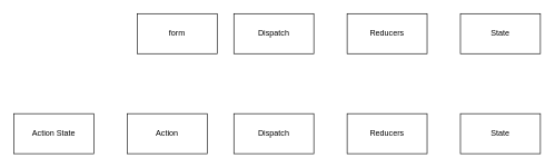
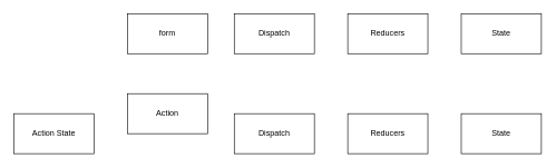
- <mxCell id="7" value="form" style="rounded=0;whiteSpace=wrap;html=1;" vertex="1" parent="1"><mxGeometry x="205" y="20" width="120" height="60" as="geometry" /></mxCell>
+ <mxCell id="7" value="form" style="rounded=0;whiteSpace=wrap;html=1;" vertex="1" parent="1"><mxGeometry x="190" y="20" width="120" height="60" as="geometry" /></mxCell>
- <mxCell id="3" value="Action" style="rounded=0;whiteSpace=wrap;html=1;" vertex="1" parent="1"><mxGeometry x="190" y="170" width="120" height="60" as="geometry" /></mxCell>
+ <mxCell id="3" value="Action" style="rounded=0;whiteSpace=wrap;html=1;" vertex="1" parent="1"><mxGeometry x="190" y="140" width="120" height="60" as="geometry" /></mxCell>
